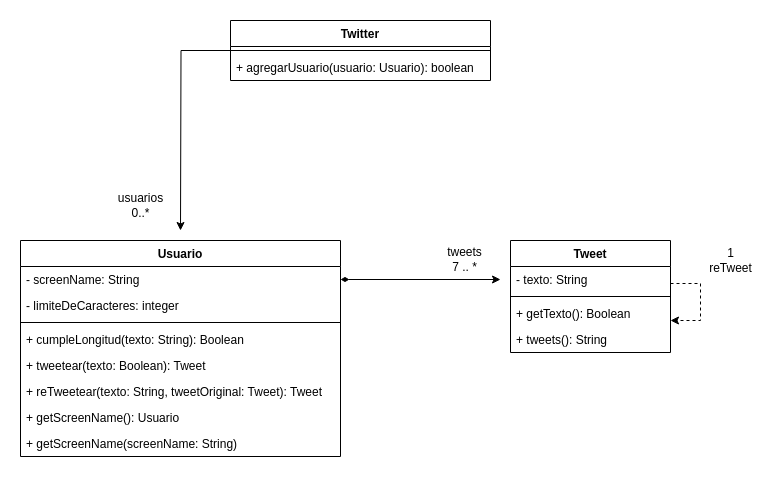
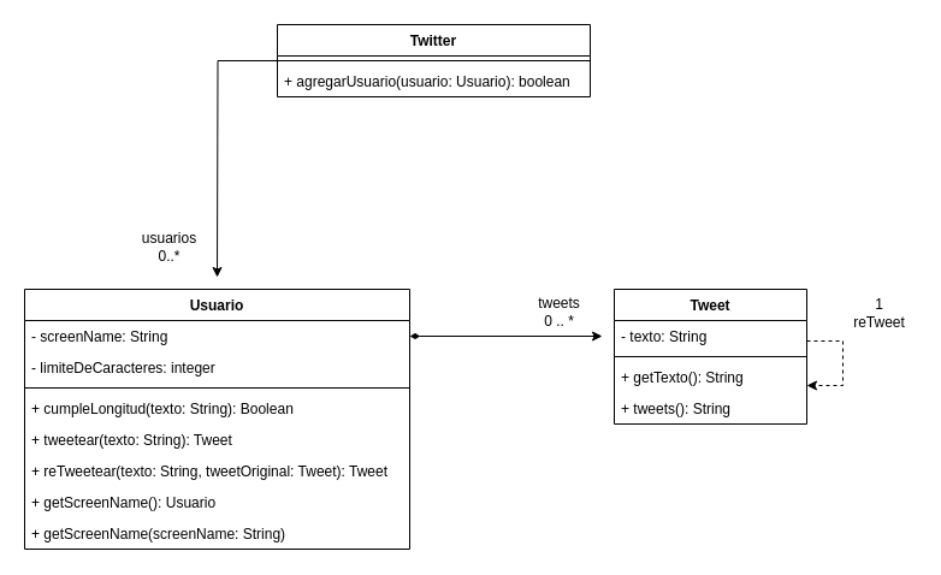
- <mxCell id="22" value="tweets&lt;br&gt;7 .. *" style="text;html=1;align=center;verticalAlign=middle;resizable=0;points=[];autosize=1;strokeColor=none;fillColor=none;" parent="1" vertex="1"><mxGeometry x="439" y="244" width="50" height="30" as="geometry" /></mxCell>
+ <mxCell id="22" value="tweets&lt;br&gt;0 .. *" style="text;html=1;align=center;verticalAlign=middle;resizable=0;points=[];autosize=1;strokeColor=none;fillColor=none;" parent="1" vertex="1"><mxGeometry x="439" y="244" width="50" height="30" as="geometry" /></mxCell>
- <mxCell id="18" value="+ getTexto(): Boolean" style="text;strokeColor=none;fillColor=none;align=left;verticalAlign=top;spacingLeft=4;spacingRight=4;overflow=hidden;rotatable=0;points=[[0,0.5],[1,0.5]];portConstraint=eastwest;" parent="15" vertex="1"><mxGeometry y="60" width="160" height="26" as="geometry" /></mxCell>
+ <mxCell id="18" value="+ getTexto(): String" style="text;strokeColor=none;fillColor=none;align=left;verticalAlign=top;spacingLeft=4;spacingRight=4;overflow=hidden;rotatable=0;points=[[0,0.5],[1,0.5]];portConstraint=eastwest;" parent="15" vertex="1"><mxGeometry y="60" width="160" height="26" as="geometry" /></mxCell>
- <mxCell id="11" value="+ tweetear(texto: Boolean): Tweet" style="text;strokeColor=none;fillColor=none;align=left;verticalAlign=top;spacingLeft=4;spacingRight=4;overflow=hidden;rotatable=0;points=[[0,0.5],[1,0.5]];portConstraint=eastwest;" parent="6" vertex="1"><mxGeometry y="112" width="320" height="26" as="geometry" /></mxCell>
+ <mxCell id="11" value="+ tweetear(texto: String): Tweet" style="text;strokeColor=none;fillColor=none;align=left;verticalAlign=top;spacingLeft=4;spacingRight=4;overflow=hidden;rotatable=0;points=[[0,0.5],[1,0.5]];portConstraint=eastwest;" parent="6" vertex="1"><mxGeometry y="112" width="320" height="26" as="geometry" /></mxCell>
